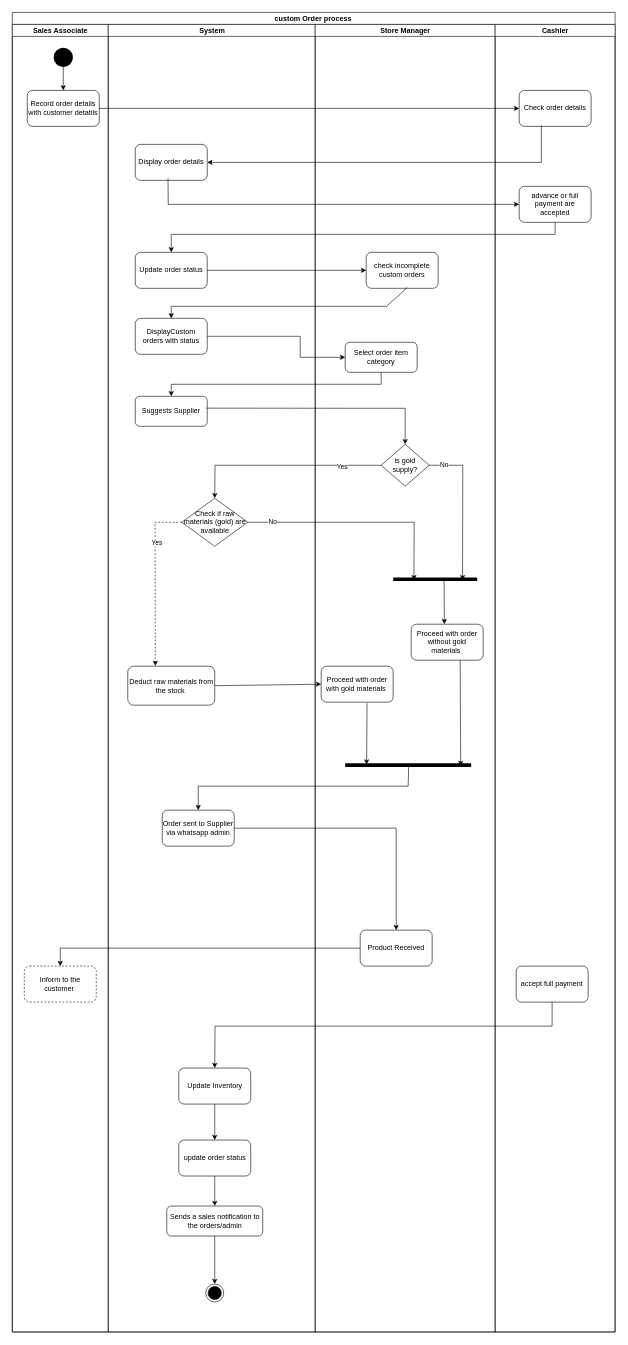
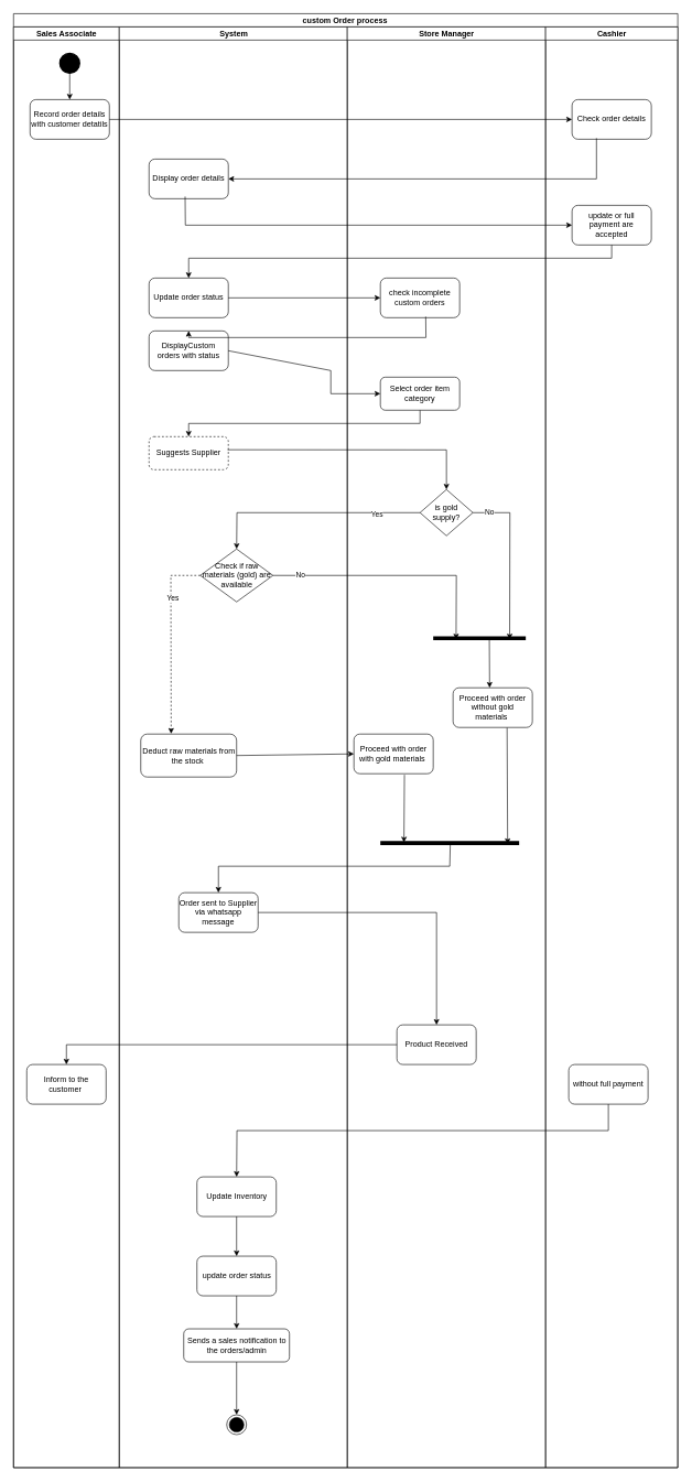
- <mxCell id="41" value="advance or full payment are accepted" style="rounded=1;whiteSpace=wrap;html=1;" vertex="1" parent="39"><mxGeometry x="40.0" y="270" width="120" height="60" as="geometry" /></mxCell>
+ <mxCell id="41" value="update or full payment are accepted" style="rounded=1;whiteSpace=wrap;html=1;" vertex="1" parent="39"><mxGeometry x="40.0" y="270" width="120" height="60" as="geometry" /></mxCell>
- <mxCell id="26" value="check incomplete custom orders" style="rounded=1;whiteSpace=wrap;html=1;" vertex="1" parent="25"><mxGeometry x="85" y="380" width="120" height="60" as="geometry" /></mxCell>
+ <mxCell id="26" value="check incomplete custom orders" style="rounded=1;whiteSpace=wrap;html=1;" vertex="1" parent="25"><mxGeometry x="50.0" y="380" width="120" height="60" as="geometry" /></mxCell>
- <mxCell id="11" value="DisplayCustom orders with status" style="rounded=1;whiteSpace=wrap;html=1;" vertex="1" parent="8"><mxGeometry x="45.0" y="490" width="120" height="60" as="geometry" /></mxCell>
+ <mxCell id="11" value="DisplayCustom orders with status" style="rounded=1;whiteSpace=wrap;html=1;" vertex="1" parent="8"><mxGeometry x="45.0" y="460" width="120" height="60" as="geometry" /></mxCell>
- <mxCell id="12" value="Suggests Supplier" style="rounded=1;whiteSpace=wrap;html=1;" vertex="1" parent="8"><mxGeometry x="45" y="620" width="120" height="50" as="geometry" /></mxCell>
+ <mxCell id="12" value="Suggests Supplier" style="rounded=1;whiteSpace=wrap;html=1;dashed=1;" vertex="1" parent="8"><mxGeometry x="45" y="620" width="120" height="50" as="geometry" /></mxCell>
- <mxCell id="15" value="Order sent to Supplier&lt;div&gt;via whatsapp admin&lt;/div&gt;" style="rounded=1;whiteSpace=wrap;html=1;" vertex="1" parent="8"><mxGeometry x="90.0" y="1310" width="120" height="60" as="geometry" /></mxCell>
+ <mxCell id="15" value="Order sent to Supplier&lt;div&gt;via whatsapp message&lt;/div&gt;" style="rounded=1;whiteSpace=wrap;html=1;" vertex="1" parent="8"><mxGeometry x="90.0" y="1310" width="120" height="60" as="geometry" /></mxCell>
- <mxCell id="6" value="Inform to the customer&amp;nbsp;" style="rounded=1;whiteSpace=wrap;html=1;dashed=1;" vertex="1" parent="3"><mxGeometry x="20.0" y="1570" width="120" height="60" as="geometry" /></mxCell>
+ <mxCell id="6" value="Inform to the customer&amp;nbsp;" style="rounded=1;whiteSpace=wrap;html=1;" vertex="1" parent="3"><mxGeometry x="20.0" y="1570" width="120" height="60" as="geometry" /></mxCell>
- <mxCell id="42" value="accept full payment" style="rounded=1;whiteSpace=wrap;html=1;" vertex="1" parent="39"><mxGeometry x="35.0" y="1570" width="120" height="60" as="geometry" /></mxCell>
+ <mxCell id="42" value="without full payment" style="rounded=1;whiteSpace=wrap;html=1;" vertex="1" parent="39"><mxGeometry x="35.0" y="1570" width="120" height="60" as="geometry" /></mxCell>
